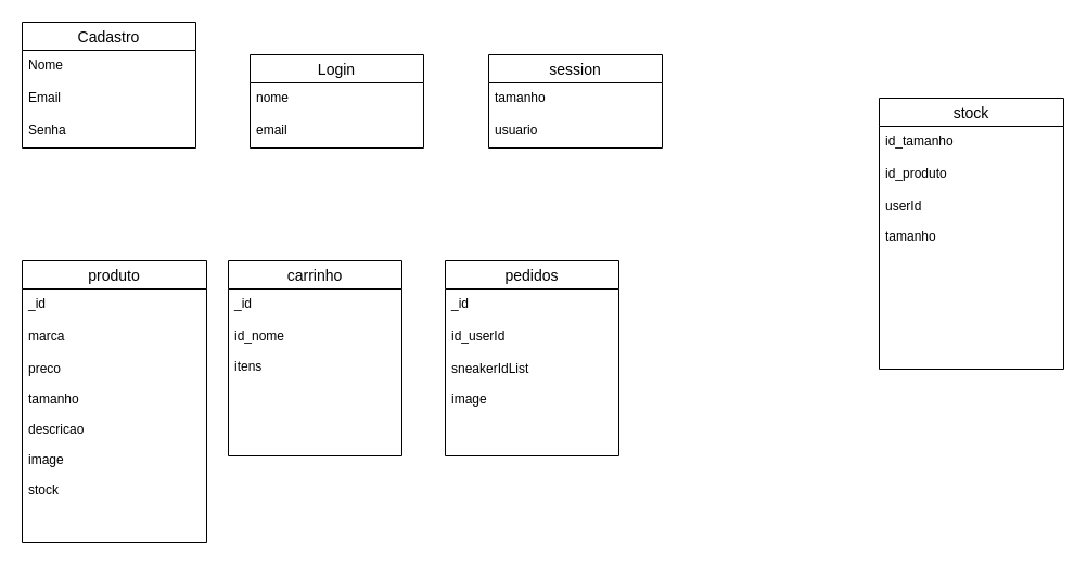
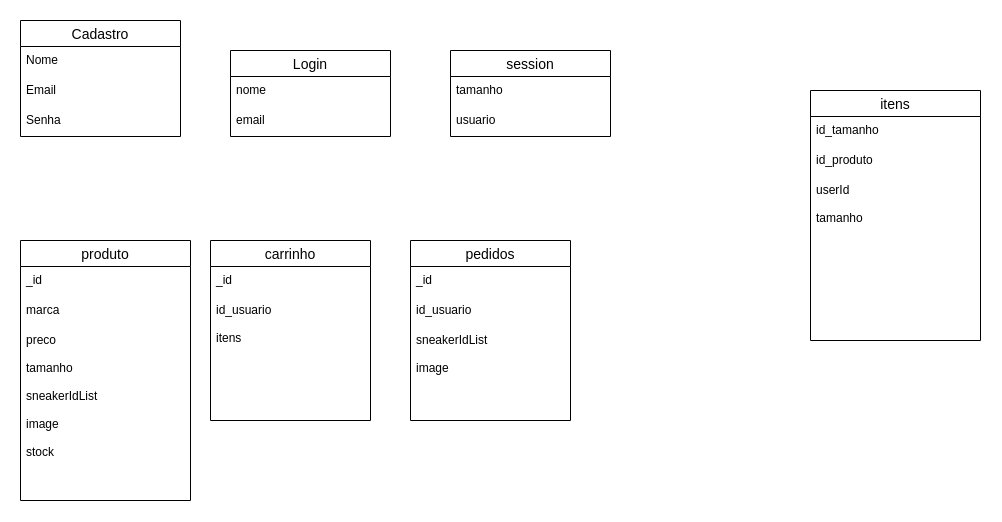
- <mxCell id="6" value="stock" style="swimlane;fontStyle=0;childLayout=stackLayout;horizontal=1;startSize=26;horizontalStack=0;resizeParent=1;resizeParentMax=0;resizeLast=0;collapsible=1;marginBottom=0;align=center;fontSize=14;" vertex="1" parent="1"><mxGeometry x="810" y="90" width="170" height="250" as="geometry" /></mxCell>
+ <mxCell id="6" value="itens" style="swimlane;fontStyle=0;childLayout=stackLayout;horizontal=1;startSize=26;horizontalStack=0;resizeParent=1;resizeParentMax=0;resizeLast=0;collapsible=1;marginBottom=0;align=center;fontSize=14;" vertex="1" parent="1"><mxGeometry x="810" y="90" width="170" height="250" as="geometry" /></mxCell>
- <mxCell id="22" value="id_nome&#10;&#10;itens" style="text;strokeColor=none;fillColor=none;spacingLeft=4;spacingRight=4;overflow=hidden;rotatable=0;points=[[0,0.5],[1,0.5]];portConstraint=eastwest;fontSize=12;" vertex="1" parent="20"><mxGeometry y="56" width="160" height="124" as="geometry" /></mxCell>
+ <mxCell id="22" value="id_usuario&#10;&#10;itens" style="text;strokeColor=none;fillColor=none;spacingLeft=4;spacingRight=4;overflow=hidden;rotatable=0;points=[[0,0.5],[1,0.5]];portConstraint=eastwest;fontSize=12;" vertex="1" parent="20"><mxGeometry y="56" width="160" height="124" as="geometry" /></mxCell>
- <mxCell id="25" value="id_userId" style="text;strokeColor=none;fillColor=none;spacingLeft=4;spacingRight=4;overflow=hidden;rotatable=0;points=[[0,0.5],[1,0.5]];portConstraint=eastwest;fontSize=12;" vertex="1" parent="23"><mxGeometry y="56" width="160" height="30" as="geometry" /></mxCell>
+ <mxCell id="25" value="id_usuario" style="text;strokeColor=none;fillColor=none;spacingLeft=4;spacingRight=4;overflow=hidden;rotatable=0;points=[[0,0.5],[1,0.5]];portConstraint=eastwest;fontSize=12;" vertex="1" parent="23"><mxGeometry y="56" width="160" height="30" as="geometry" /></mxCell>
- <mxCell id="5" value="preco&#10;&#10;tamanho&#10;&#10;descricao &#10;&#10;image&#10;&#10;stock" style="text;strokeColor=none;fillColor=none;spacingLeft=4;spacingRight=4;overflow=hidden;rotatable=0;points=[[0,0.5],[1,0.5]];portConstraint=eastwest;fontSize=12;" vertex="1" parent="2"><mxGeometry y="86" width="170" height="174" as="geometry" /></mxCell>
+ <mxCell id="5" value="preco&#10;&#10;tamanho&#10;&#10;sneakerIdList &#10;&#10;image&#10;&#10;stock" style="text;strokeColor=none;fillColor=none;spacingLeft=4;spacingRight=4;overflow=hidden;rotatable=0;points=[[0,0.5],[1,0.5]];portConstraint=eastwest;fontSize=12;" vertex="1" parent="2"><mxGeometry y="86" width="170" height="174" as="geometry" /></mxCell>
